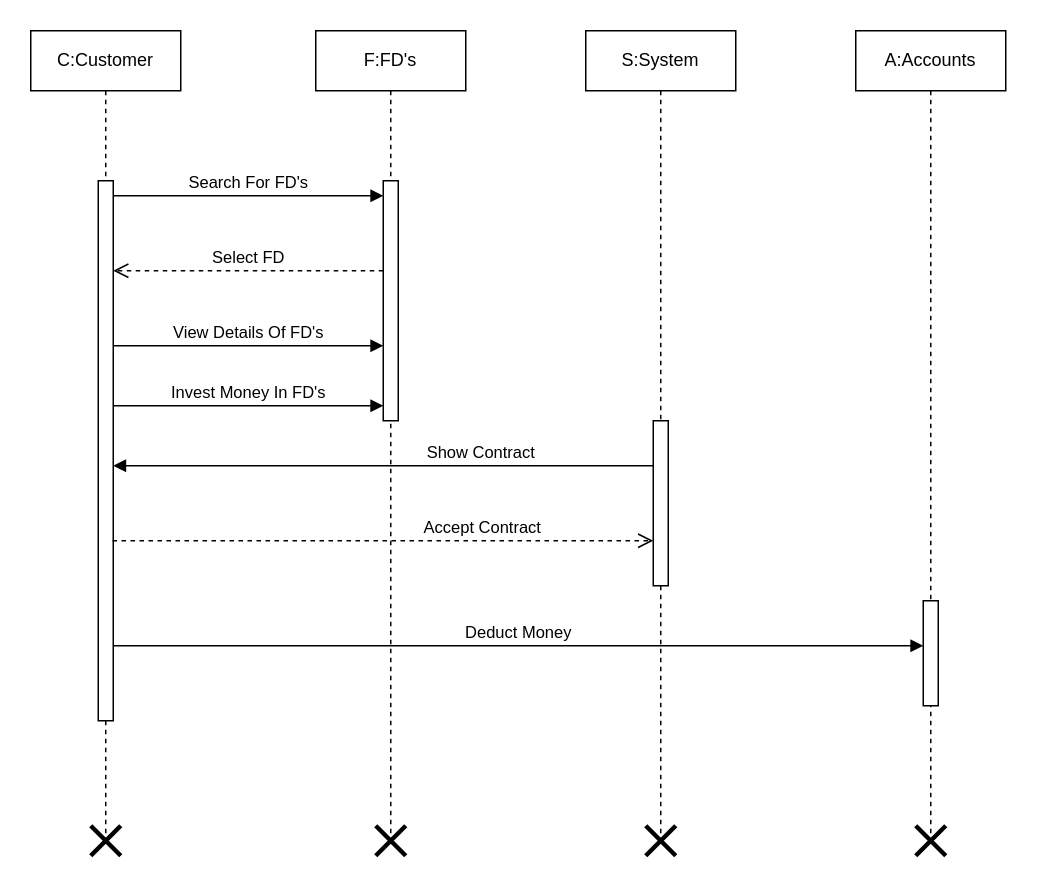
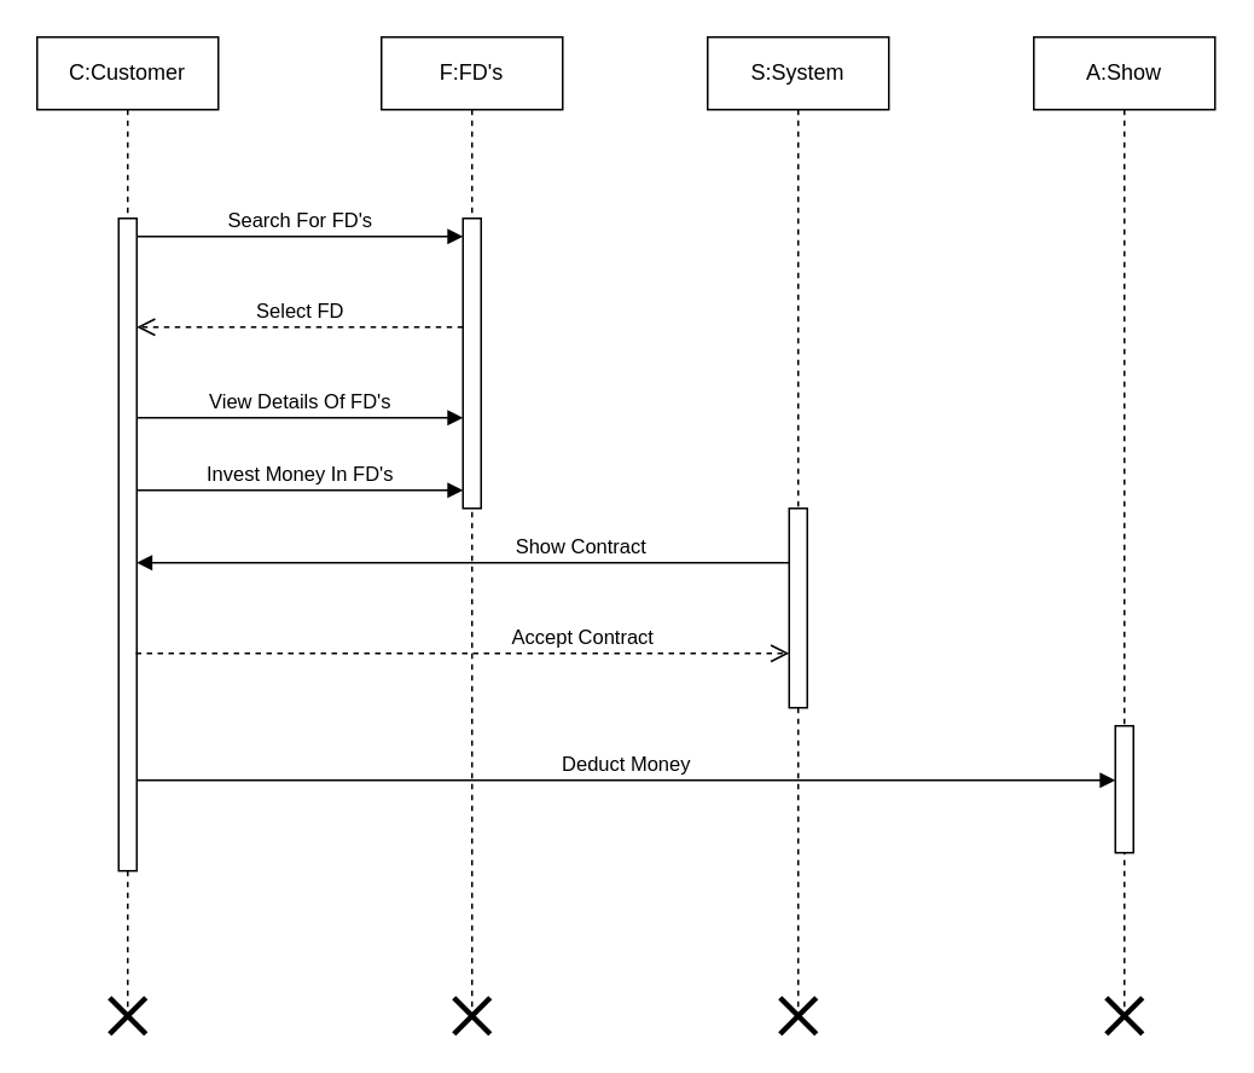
- <mxCell id="5" value="A:Accounts" style="shape=umlLifeline;perimeter=lifelinePerimeter;whiteSpace=wrap;html=1;container=1;dropTarget=0;collapsible=0;recursiveResize=0;outlineConnect=0;portConstraint=eastwest;newEdgeStyle={&quot;edgeStyle&quot;:&quot;elbowEdgeStyle&quot;,&quot;elbow&quot;:&quot;vertical&quot;,&quot;curved&quot;:0,&quot;rounded&quot;:0};" vertex="1" parent="1"><mxGeometry x="570" y="20" width="100" height="540" as="geometry" /></mxCell>
+ <mxCell id="5" value="A:Show" style="shape=umlLifeline;perimeter=lifelinePerimeter;whiteSpace=wrap;html=1;container=1;dropTarget=0;collapsible=0;recursiveResize=0;outlineConnect=0;portConstraint=eastwest;newEdgeStyle={&quot;edgeStyle&quot;:&quot;elbowEdgeStyle&quot;,&quot;elbow&quot;:&quot;vertical&quot;,&quot;curved&quot;:0,&quot;rounded&quot;:0};" vertex="1" parent="1"><mxGeometry x="570" y="20" width="100" height="540" as="geometry" /></mxCell>
